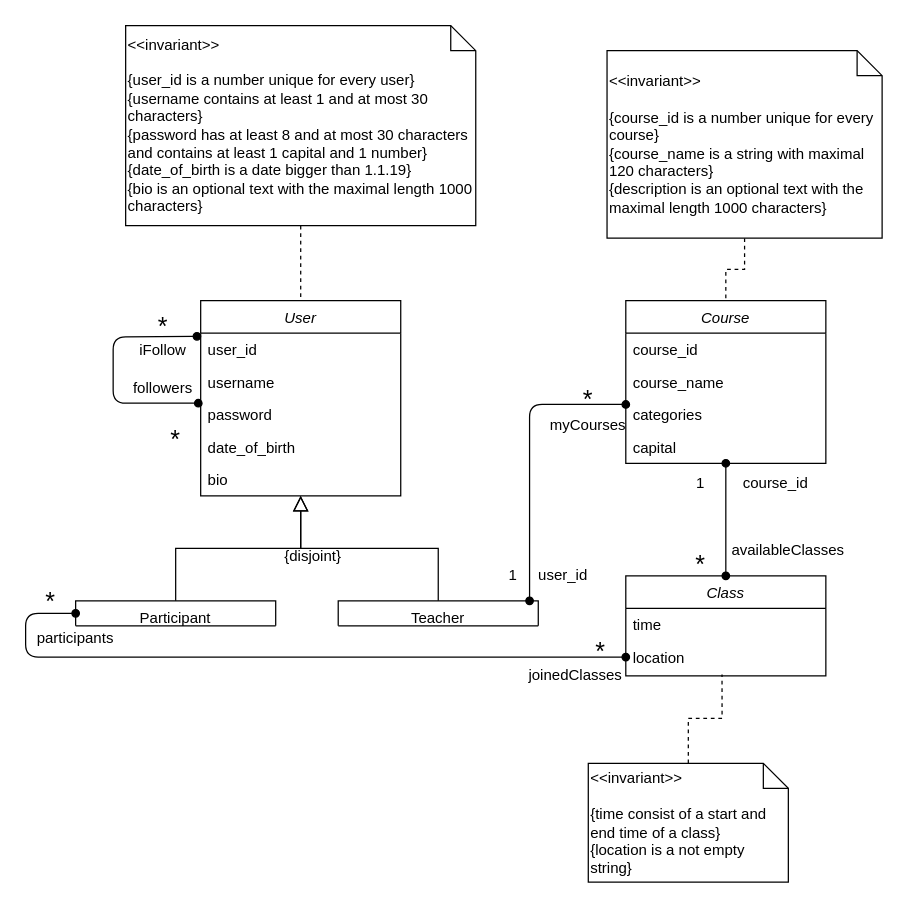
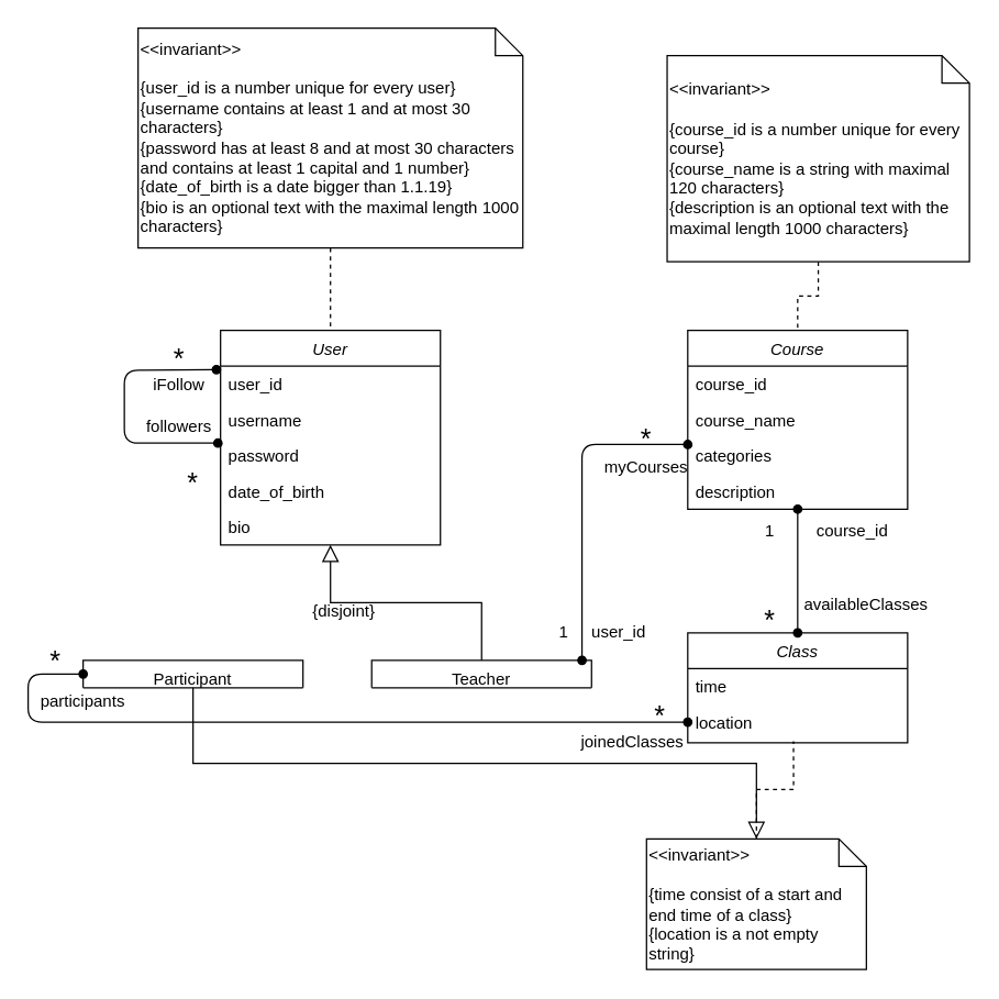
- <mxCell id="17" value="capital" style="text;align=left;verticalAlign=top;spacingLeft=4;spacingRight=4;overflow=hidden;rotatable=0;points=[[0,0.5],[1,0.5]];portConstraint=eastwest;rounded=0;shadow=0;html=0;" parent="13" vertex="1"><mxGeometry y="104" width="160" height="26" as="geometry" /></mxCell>
+ <mxCell id="17" value="description" style="text;align=left;verticalAlign=top;spacingLeft=4;spacingRight=4;overflow=hidden;rotatable=0;points=[[0,0.5],[1,0.5]];portConstraint=eastwest;rounded=0;shadow=0;html=0;" parent="13" vertex="1"><mxGeometry y="104" width="160" height="26" as="geometry" /></mxCell>
- <mxCell id="9" value="" style="endArrow=block;endSize=10;endFill=0;shadow=0;strokeWidth=1;rounded=0;edgeStyle=elbowEdgeStyle;elbow=vertical;" parent="1" source="8" target="2" edge="1"><mxGeometry width="160" relative="1" as="geometry"><mxPoint x="140" y="323" as="sourcePoint" /><mxPoint x="140" y="323" as="targetPoint" /></mxGeometry></mxCell>
+ <mxCell id="9" value="" style="endArrow=block;endSize=10;endFill=0;shadow=0;strokeWidth=1;rounded=0;edgeStyle=elbowEdgeStyle;elbow=vertical;" parent="1" source="8" target="44" edge="1"><mxGeometry width="160" relative="1" as="geometry"><mxPoint x="140" y="323" as="sourcePoint" /><mxPoint x="140" y="323" as="targetPoint" /></mxGeometry></mxCell>
